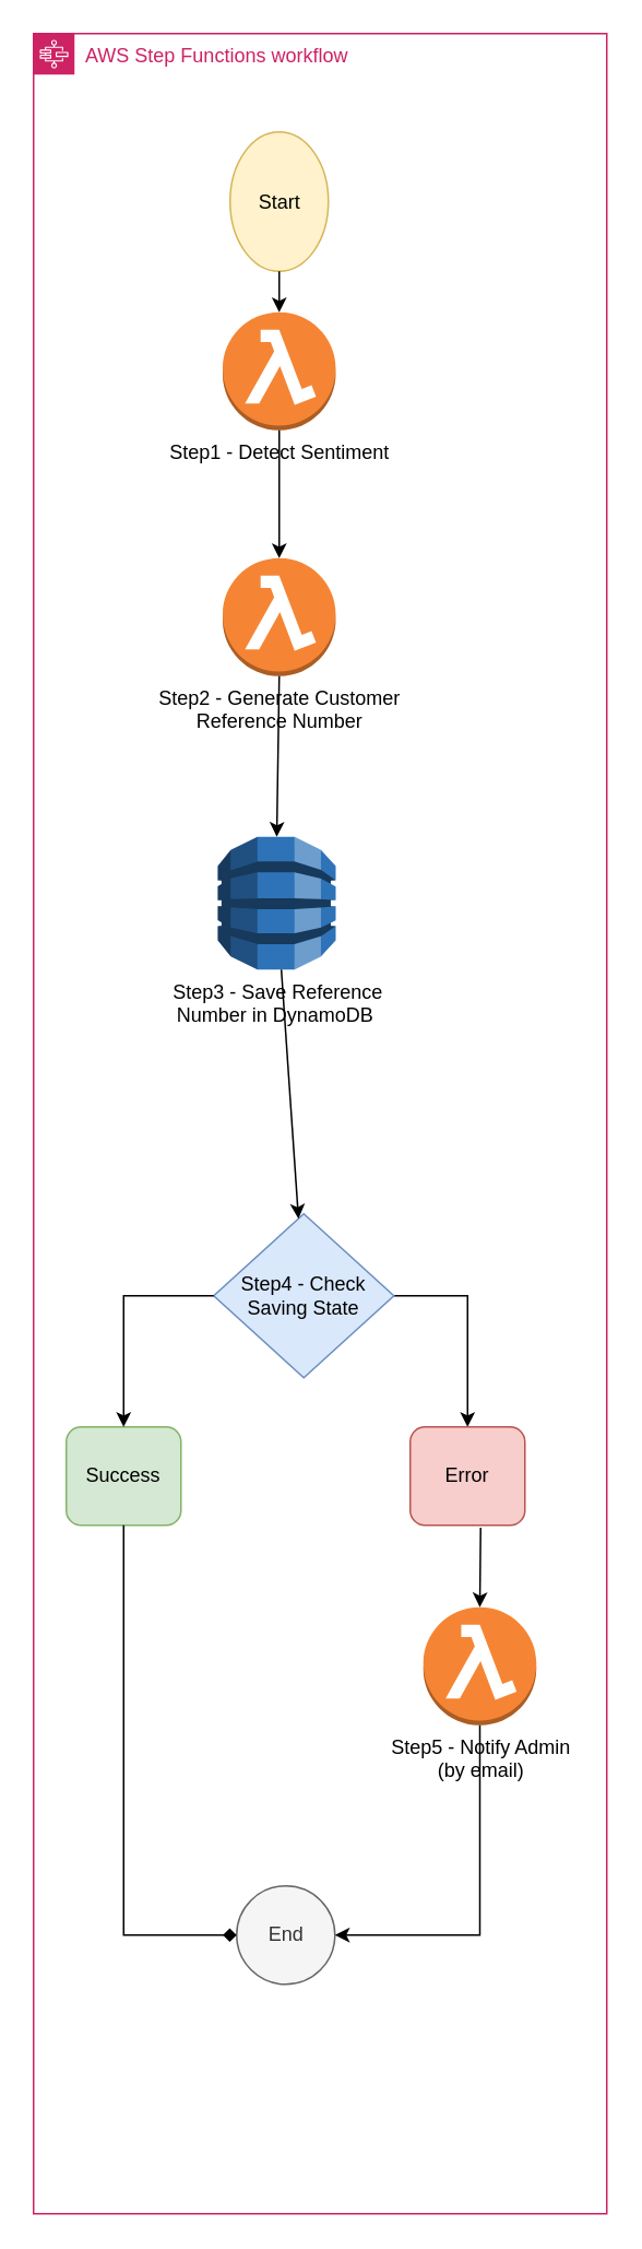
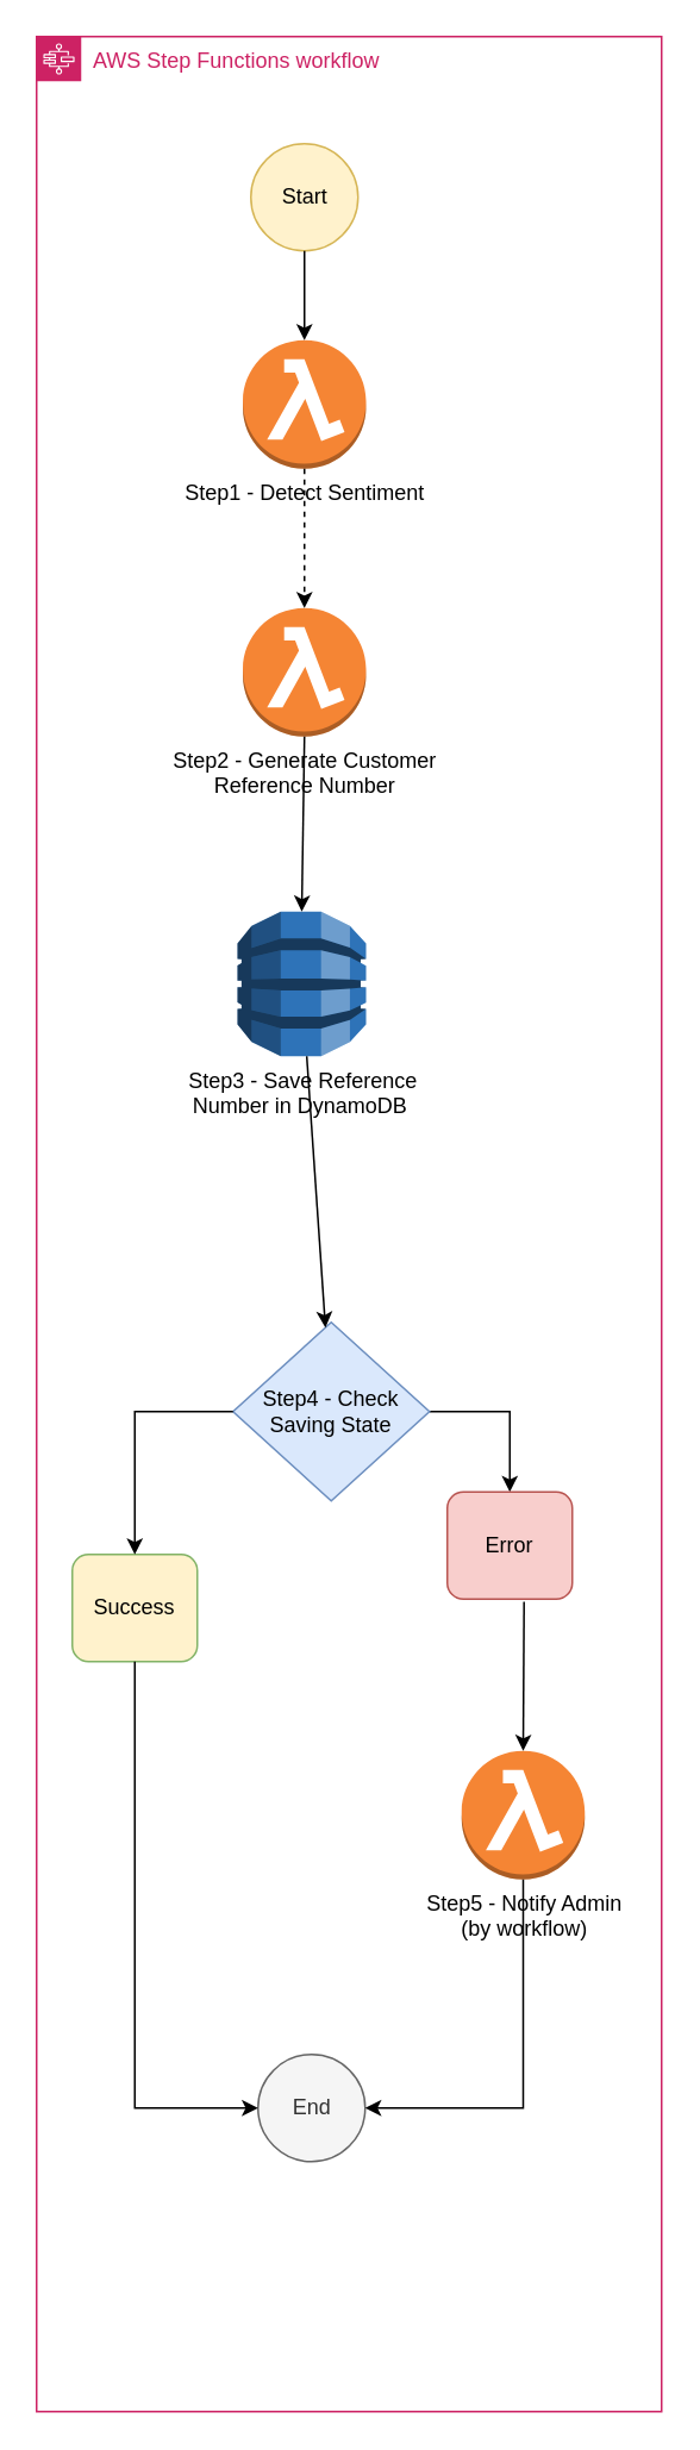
- <mxCell id="16" value="Start" style="shape=ellipse;html=1;dashed=0;whitespace=wrap;aspect=fixed;perimeter=ellipsePerimeter;fillColor=#fff2cc;strokeColor=#d6b656;" vertex="1" parent="2"><mxGeometry x="120" y="60" width="60" height="85" as="geometry" /></mxCell>
+ <mxCell id="16" value="Start" style="shape=ellipse;html=1;dashed=0;whitespace=wrap;aspect=fixed;perimeter=ellipsePerimeter;fillColor=#fff2cc;strokeColor=#d6b656;" vertex="1" parent="2"><mxGeometry x="120" y="60" width="60" height="60" as="geometry" /></mxCell>
- <mxCell id="6" value="" style="endArrow=classic;html=1;rounded=0;exitX=0.5;exitY=1;exitDx=0;exitDy=0;exitPerimeter=0;" edge="1" parent="2" source="4" target="5"><mxGeometry width="50" height="50" relative="1" as="geometry"><mxPoint x="140" y="300" as="sourcePoint" /><mxPoint x="190" y="250" as="targetPoint" /></mxGeometry></mxCell>
+ <mxCell id="6" value="" style="endArrow=classic;html=1;rounded=0;exitX=0.5;exitY=1;exitDx=0;exitDy=0;exitPerimeter=0;dashed=1;" edge="1" parent="2" source="4" target="5"><mxGeometry width="50" height="50" relative="1" as="geometry"><mxPoint x="140" y="300" as="sourcePoint" /><mxPoint x="190" y="250" as="targetPoint" /></mxGeometry></mxCell>
- <mxCell id="11" value="Success" style="rounded=1;whiteSpace=wrap;html=1;fillColor=#d5e8d4;strokeColor=#82b366;" vertex="1" parent="2"><mxGeometry x="20" y="850" width="70" height="60" as="geometry" /></mxCell>
+ <mxCell id="11" value="Success" style="rounded=1;whiteSpace=wrap;html=1;fillColor=#fff2cc;strokeColor=#82b366;" vertex="1" parent="2"><mxGeometry x="20" y="850" width="70" height="60" as="geometry" /></mxCell>
- <mxCell id="12" value="Error" style="rounded=1;whiteSpace=wrap;html=1;fillColor=#f8cecc;strokeColor=#b85450;" vertex="1" parent="2"><mxGeometry x="230" y="850" width="70" height="60" as="geometry" /></mxCell>
+ <mxCell id="12" value="Error" style="rounded=1;whiteSpace=wrap;html=1;fillColor=#f8cecc;strokeColor=#b85450;" vertex="1" parent="2"><mxGeometry x="230" y="815" width="70" height="60" as="geometry" /></mxCell>
- <mxCell id="13" value="Step5 - Notify Admin &lt;br&gt;(by email)" style="outlineConnect=0;dashed=0;verticalLabelPosition=bottom;verticalAlign=top;align=center;html=1;shape=mxgraph.aws3.lambda_function;fillColor=#F58534;gradientColor=none;" vertex="1" parent="2"><mxGeometry x="238" y="960" width="69" height="72" as="geometry" /></mxCell>
+ <mxCell id="13" value="Step5 - Notify Admin &lt;br&gt;(by workflow)" style="outlineConnect=0;dashed=0;verticalLabelPosition=bottom;verticalAlign=top;align=center;html=1;shape=mxgraph.aws3.lambda_function;fillColor=#F58534;gradientColor=none;" vertex="1" parent="2"><mxGeometry x="238" y="960" width="69" height="72" as="geometry" /></mxCell>
- <mxCell id="19" value="" style="endArrow=diamond;html=1;rounded=0;entryX=0;entryY=0.5;entryDx=0;entryDy=0;edgeStyle=orthogonalEdgeStyle;exitX=0.5;exitY=1;exitDx=0;exitDy=0;" edge="1" parent="1" source="11" target="18"><mxGeometry width="50" height="50" relative="1" as="geometry"><mxPoint x="180" y="1120" as="sourcePoint" /><mxPoint x="230" y="1070" as="targetPoint" /></mxGeometry></mxCell>
+ <mxCell id="19" value="" style="endArrow=classic;html=1;rounded=0;entryX=0;entryY=0.5;entryDx=0;entryDy=0;edgeStyle=orthogonalEdgeStyle;exitX=0.5;exitY=1;exitDx=0;exitDy=0;" edge="1" parent="1" source="11" target="18"><mxGeometry width="50" height="50" relative="1" as="geometry"><mxPoint x="180" y="1120" as="sourcePoint" /><mxPoint x="230" y="1070" as="targetPoint" /></mxGeometry></mxCell>
